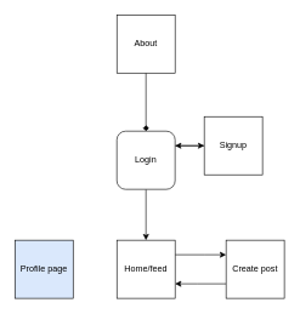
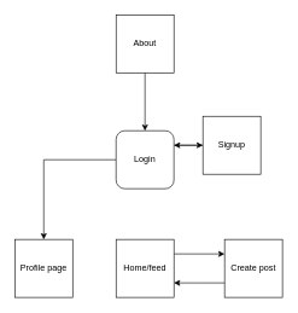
- <mxCell id="2" style="edgeStyle=orthogonalEdgeStyle;rounded=0;orthogonalLoop=1;jettySize=auto;html=1;endArrow=diamond;" edge="1" parent="1" source="3" target="6"><mxGeometry relative="1" as="geometry" /></mxCell>
+ <mxCell id="2" style="edgeStyle=orthogonalEdgeStyle;rounded=0;orthogonalLoop=1;jettySize=auto;html=1;" edge="1" parent="1" source="3" target="6"><mxGeometry relative="1" as="geometry" /></mxCell>
- <mxCell id="5" style="edgeStyle=orthogonalEdgeStyle;rounded=0;orthogonalLoop=1;jettySize=auto;html=1;" edge="1" parent="1" source="6" target="10"><mxGeometry relative="1" as="geometry" /></mxCell>
+ <mxCell id="5" style="edgeStyle=orthogonalEdgeStyle;rounded=0;orthogonalLoop=1;jettySize=auto;html=1;" edge="1" parent="1" source="6" target="13"><mxGeometry relative="1" as="geometry" /></mxCell>
- <mxCell id="13" value="Profile page" style="whiteSpace=wrap;html=1;aspect=fixed;fillColor=#dae8fc;" vertex="1" parent="1"><mxGeometry x="20" y="330" width="80" height="80" as="geometry" /></mxCell>
+ <mxCell id="13" value="Profile page" style="whiteSpace=wrap;html=1;aspect=fixed;" vertex="1" parent="1"><mxGeometry x="20" y="330" width="80" height="80" as="geometry" /></mxCell>
